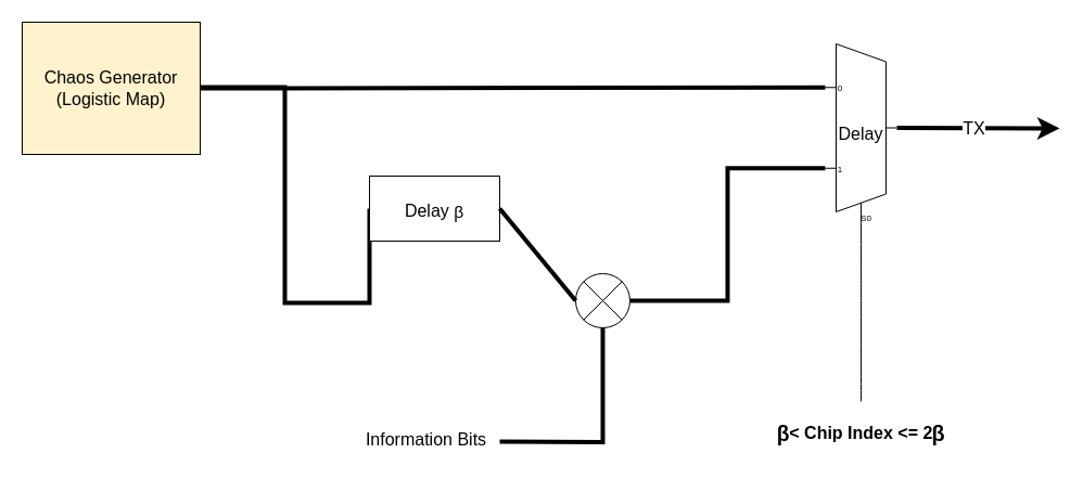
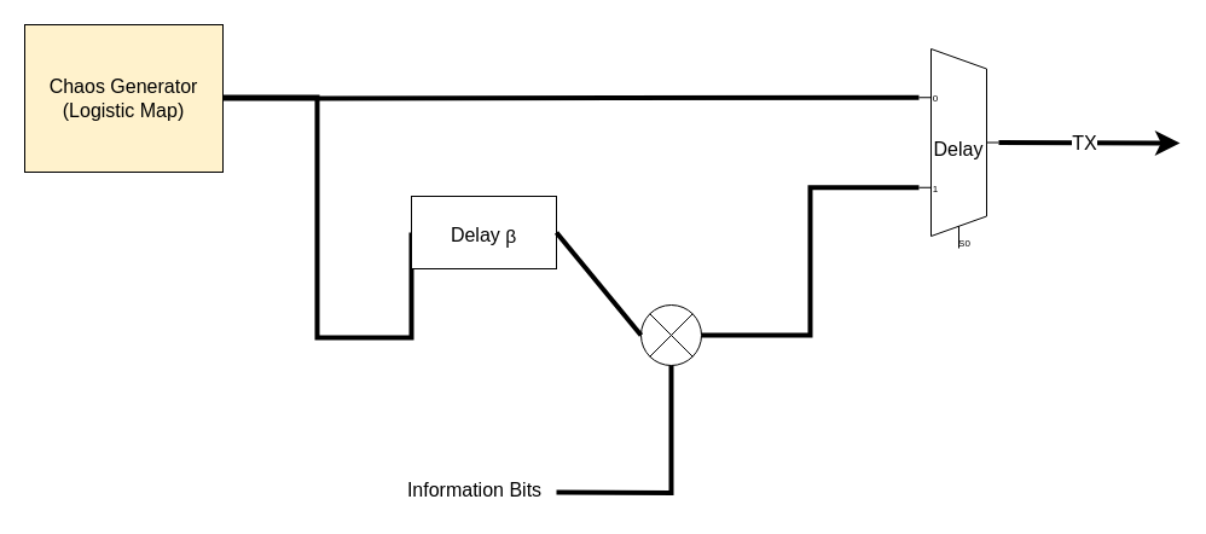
- <mxCell id="14" style="edgeStyle=none;curved=1;rounded=0;orthogonalLoop=1;jettySize=auto;html=1;entryX=0.348;entryY=1;entryDx=10;entryDy=0;entryPerimeter=0;fontSize=12;startSize=8;endSize=8;endArrow=none;endFill=0;" parent="1" source="13" target="6" edge="1"><mxGeometry relative="1" as="geometry" /></mxCell>
- <mxCell id="13" value="&lt;b&gt;&lt;font style=&quot;font-size: 28px;&quot;&gt;ᵦ&lt;/font&gt;&amp;lt; Chip Index &amp;lt;= 2&lt;font style=&quot;font-size: 29px;&quot;&gt;ᵦ&lt;/font&gt;&lt;/b&gt;" style="text;html=1;align=center;verticalAlign=middle;resizable=0;points=[];autosize=1;strokeColor=none;fillColor=none;fontSize=16;" parent="1" vertex="1"><mxGeometry x="703" y="370" width="180" height="50" as="geometry" /></mxCell>
